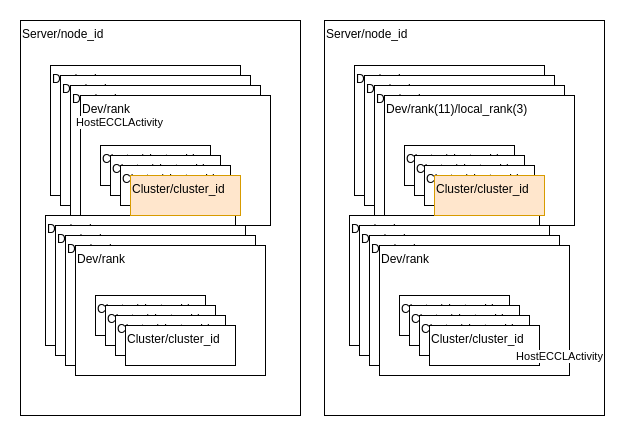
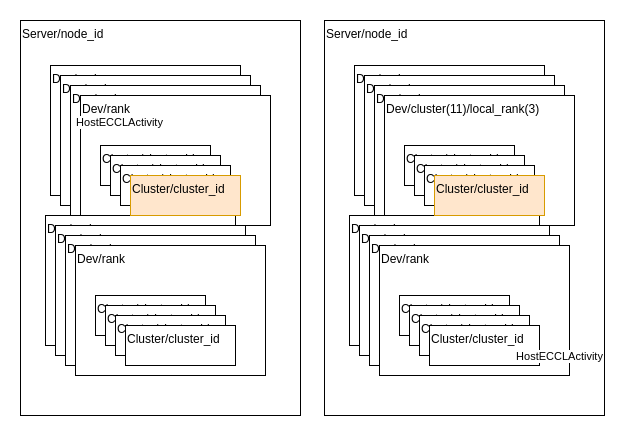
- <mxCell id="59" value="Dev/rank(11)/local_rank(3)" style="rounded=0;whiteSpace=wrap;html=1;align=left;verticalAlign=top;" vertex="1" parent="1"><mxGeometry x="384" y="95" width="190" height="130" as="geometry" /></mxCell>
+ <mxCell id="59" value="Dev/cluster(11)/local_rank(3)" style="rounded=0;whiteSpace=wrap;html=1;align=left;verticalAlign=top;" vertex="1" parent="1"><mxGeometry x="384" y="95" width="190" height="130" as="geometry" /></mxCell>
